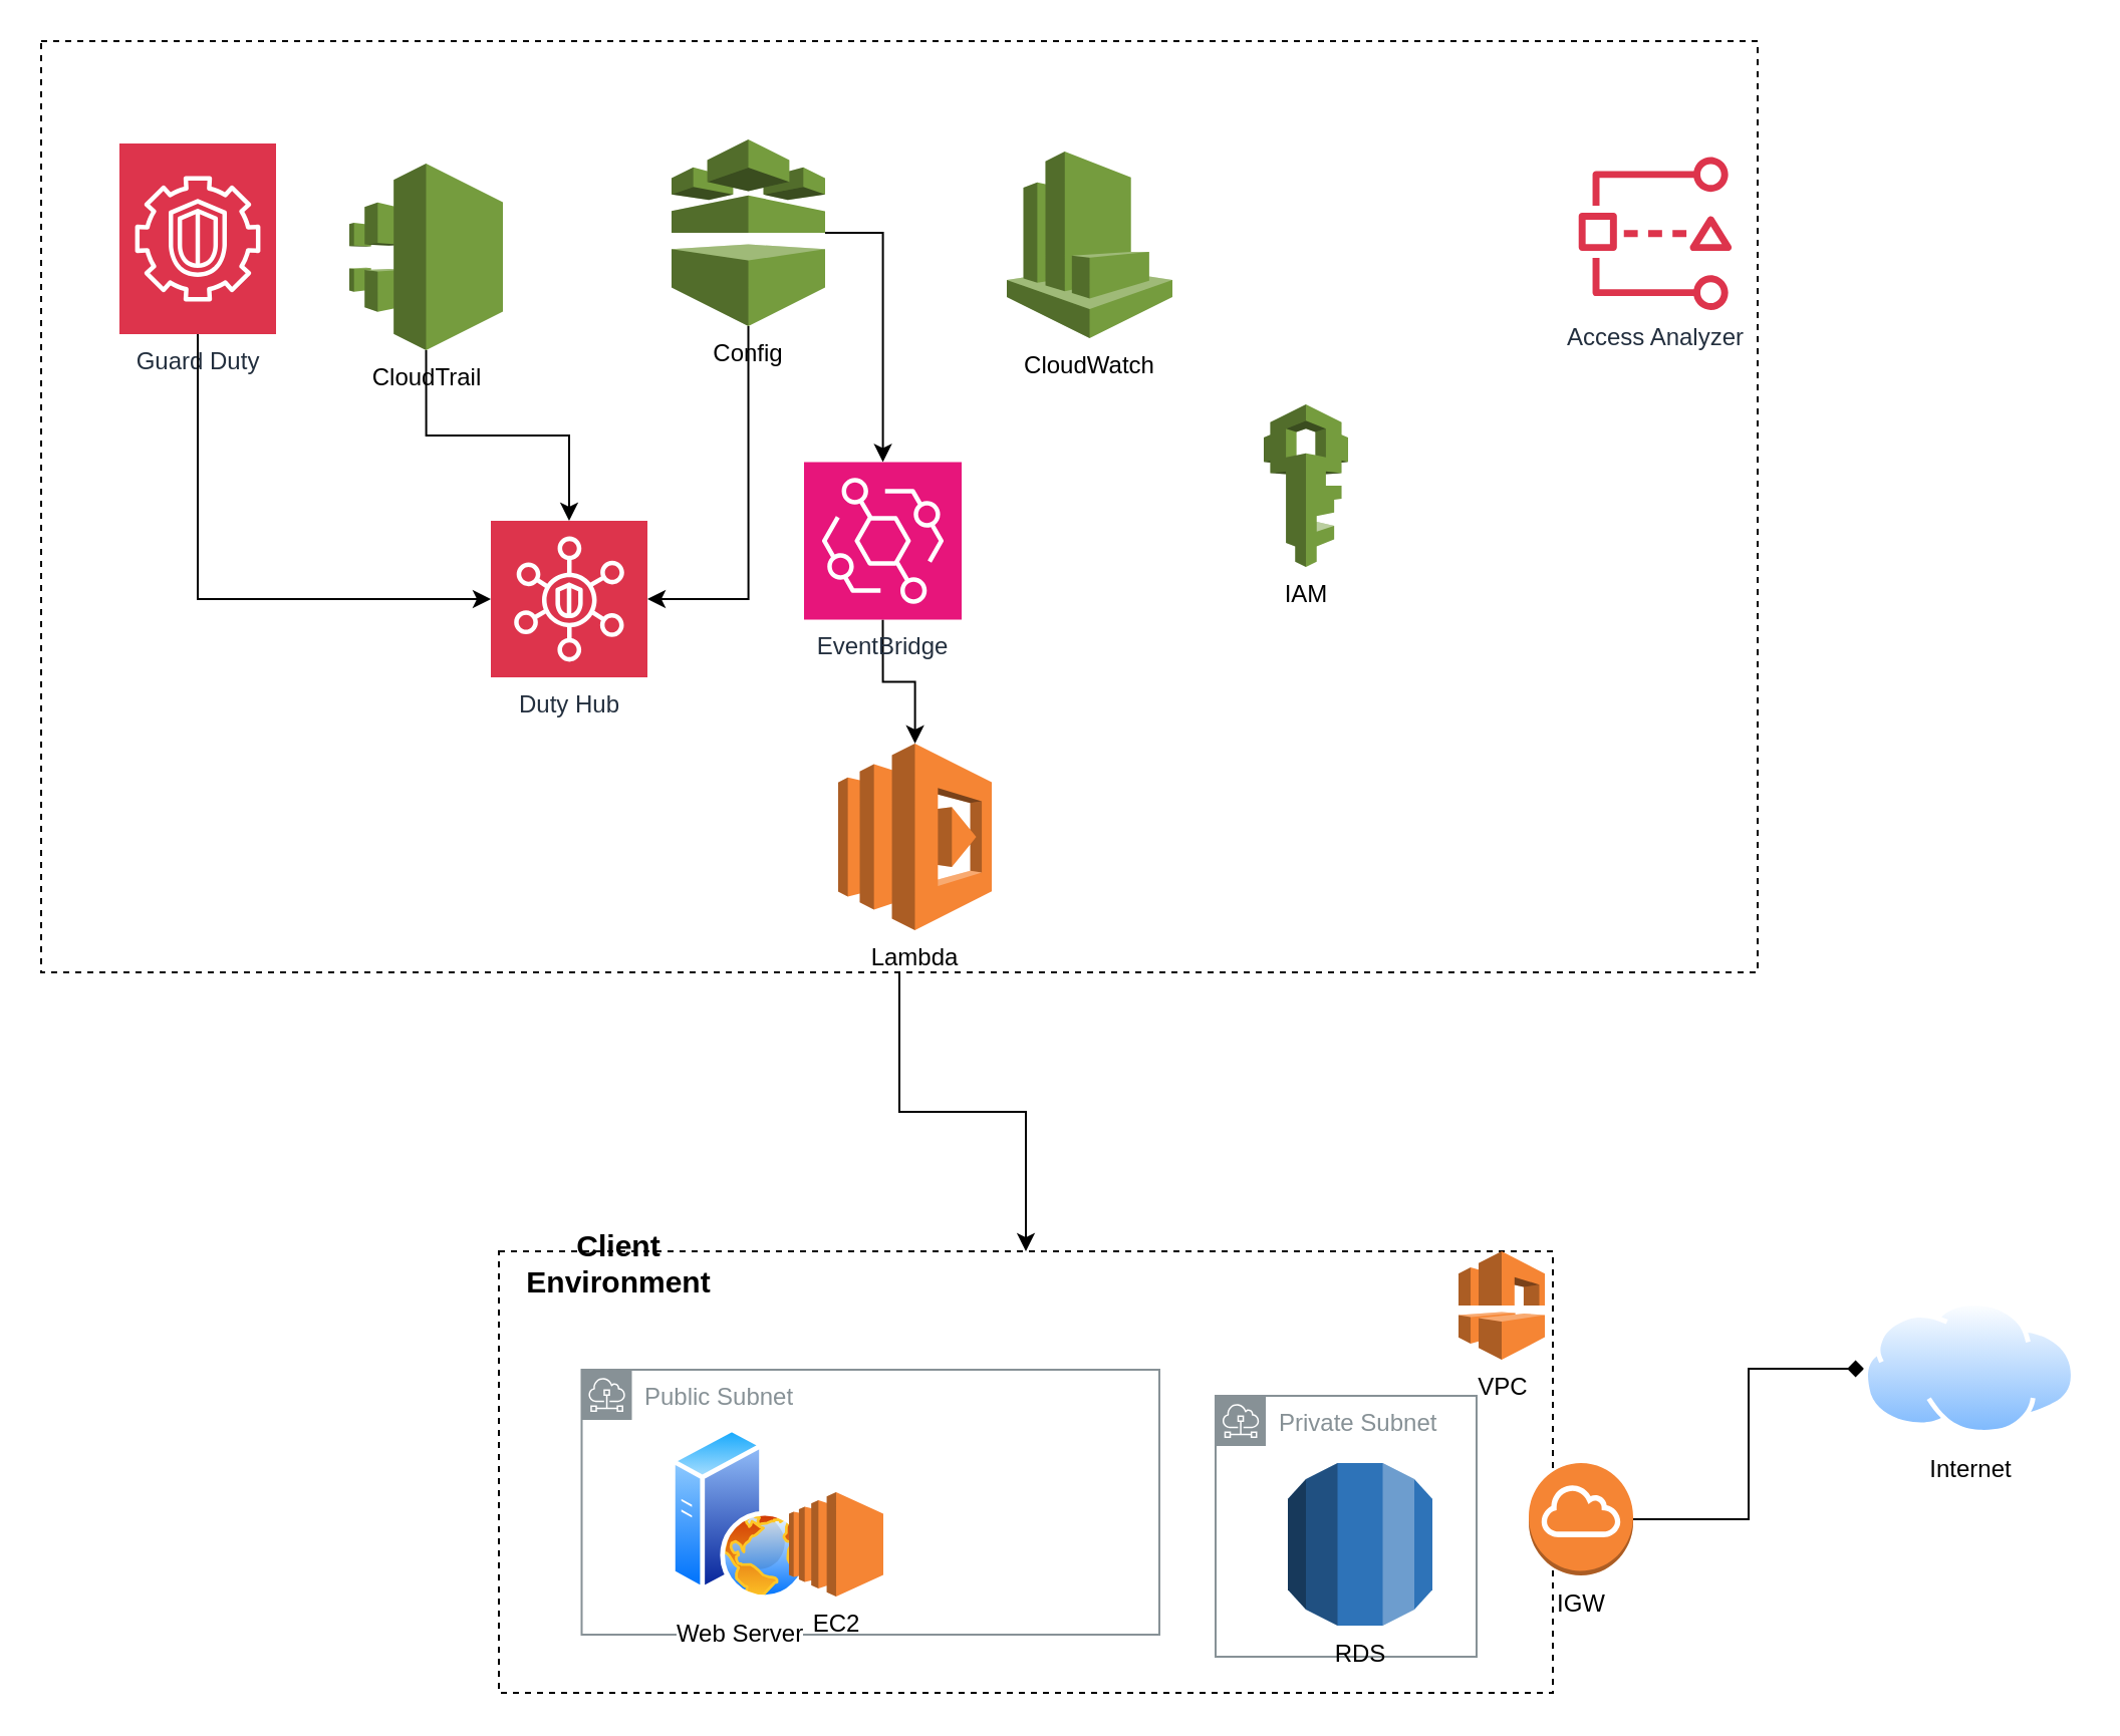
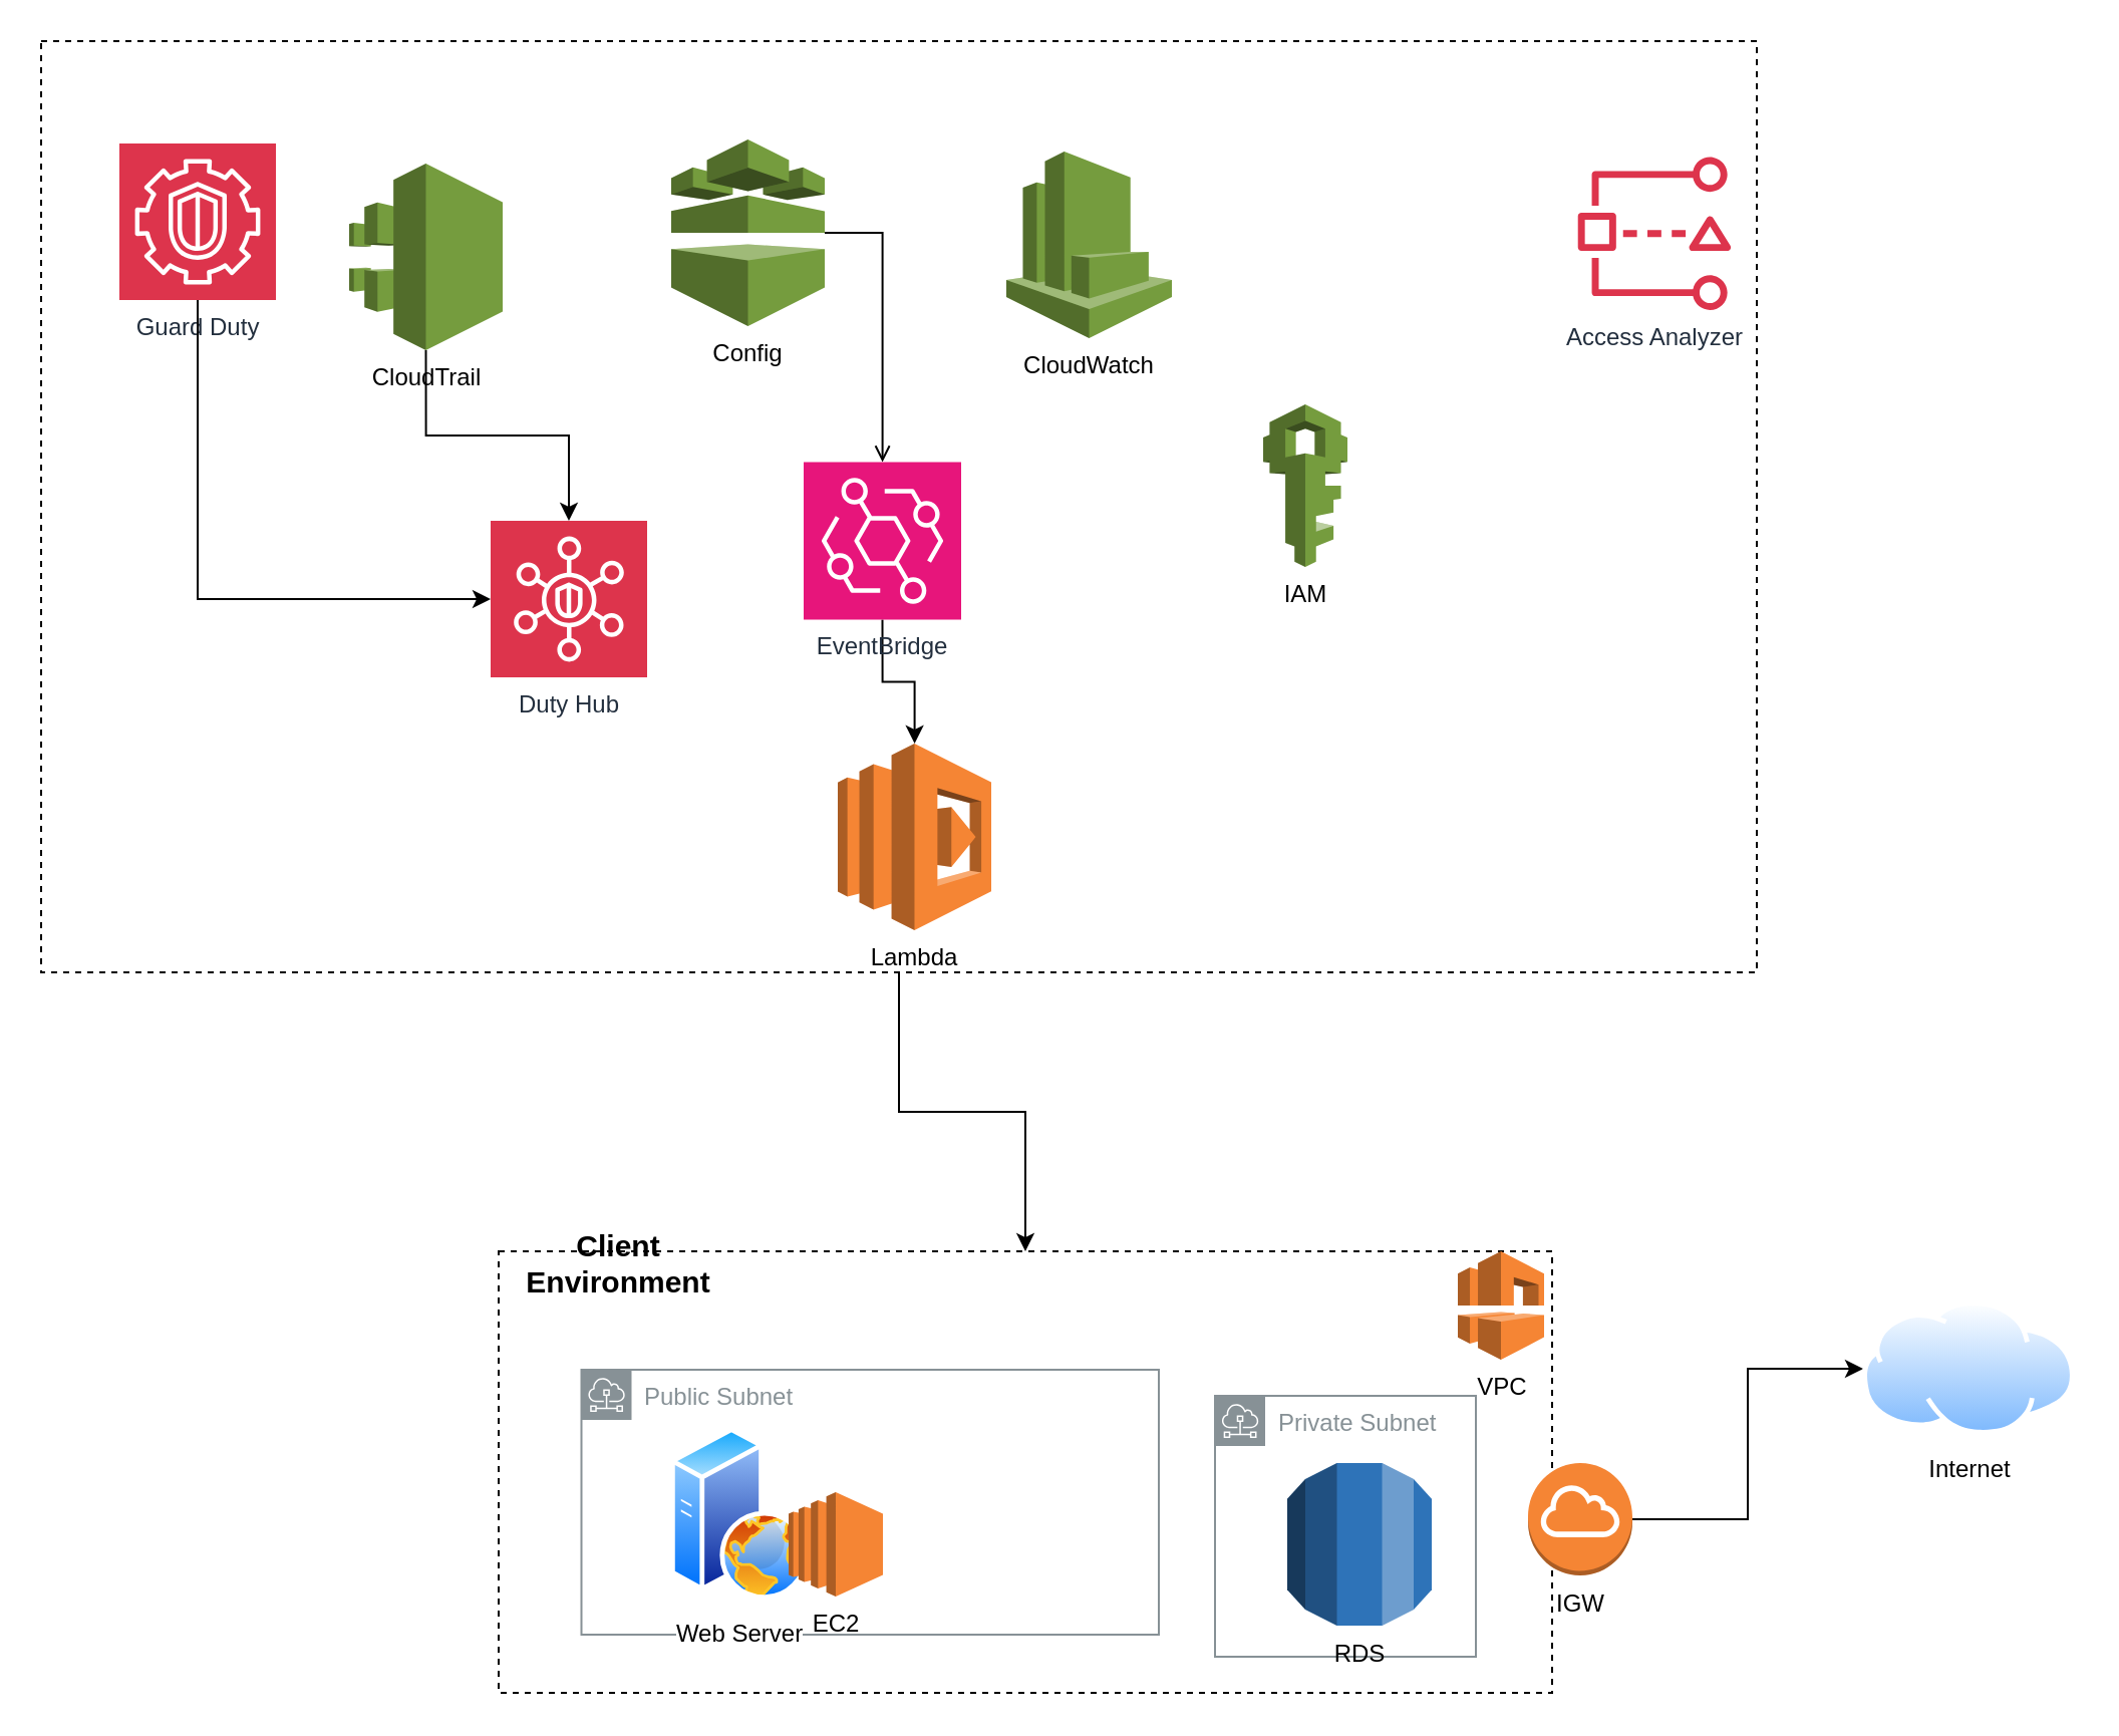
- <mxCell id="7" value="Guard Duty" style="sketch=0;points=[[0,0,0],[0.25,0,0],[0.5,0,0],[0.75,0,0],[1,0,0],[0,1,0],[0.25,1,0],[0.5,1,0],[0.75,1,0],[1,1,0],[0,0.25,0],[0,0.5,0],[0,0.75,0],[1,0.25,0],[1,0.5,0],[1,0.75,0]];outlineConnect=0;fontColor=#232F3E;fillColor=#DD344C;strokeColor=#ffffff;dashed=0;verticalLabelPosition=bottom;verticalAlign=top;align=center;html=1;fontSize=12;fontStyle=0;aspect=fixed;shape=mxgraph.aws4.resourceIcon;resIcon=mxgraph.aws4.guardduty;" vertex="1" parent="1"><mxGeometry x="59" y="71" width="78" height="95" as="geometry" /></mxCell>
+ <mxCell id="7" value="Guard Duty" style="sketch=0;points=[[0,0,0],[0.25,0,0],[0.5,0,0],[0.75,0,0],[1,0,0],[0,1,0],[0.25,1,0],[0.5,1,0],[0.75,1,0],[1,1,0],[0,0.25,0],[0,0.5,0],[0,0.75,0],[1,0.25,0],[1,0.5,0],[1,0.75,0]];outlineConnect=0;fontColor=#232F3E;fillColor=#DD344C;strokeColor=#ffffff;dashed=0;verticalLabelPosition=bottom;verticalAlign=top;align=center;html=1;fontSize=12;fontStyle=0;aspect=fixed;shape=mxgraph.aws4.resourceIcon;resIcon=mxgraph.aws4.guardduty;" vertex="1" parent="1"><mxGeometry x="59" y="71" width="78" height="78" as="geometry" /></mxCell>
- <mxCell id="5" style="edgeStyle=orthogonalEdgeStyle;rounded=0;orthogonalLoop=1;jettySize=auto;html=1;exitX=1;exitY=0.5;exitDx=0;exitDy=0;exitPerimeter=0;" edge="1" parent="1" source="6" target="10"><mxGeometry relative="1" as="geometry" /></mxCell>
+ <mxCell id="5" style="edgeStyle=orthogonalEdgeStyle;rounded=0;orthogonalLoop=1;jettySize=auto;html=1;exitX=1;exitY=0.5;exitDx=0;exitDy=0;exitPerimeter=0;endArrow=open;" edge="1" parent="1" source="6" target="10"><mxGeometry relative="1" as="geometry" /></mxCell>
- <mxCell id="14" style="edgeStyle=orthogonalEdgeStyle;rounded=0;orthogonalLoop=1;jettySize=auto;html=1;exitX=0.5;exitY=1;exitDx=0;exitDy=0;exitPerimeter=0;entryX=1;entryY=0.5;entryDx=0;entryDy=0;entryPerimeter=0;" edge="1" parent="1" source="6" target="11"><mxGeometry relative="1" as="geometry" /></mxCell>
- <mxCell id="21" style="edgeStyle=orthogonalEdgeStyle;rounded=0;orthogonalLoop=1;jettySize=auto;html=1;entryX=0;entryY=0.5;entryDx=0;entryDy=0;endArrow=diamond;" edge="1" parent="1" source="22" target="27"><mxGeometry relative="1" as="geometry" /></mxCell>
+ <mxCell id="21" style="edgeStyle=orthogonalEdgeStyle;rounded=0;orthogonalLoop=1;jettySize=auto;html=1;entryX=0;entryY=0.5;entryDx=0;entryDy=0;" edge="1" parent="1" source="22" target="27"><mxGeometry relative="1" as="geometry" /></mxCell>
